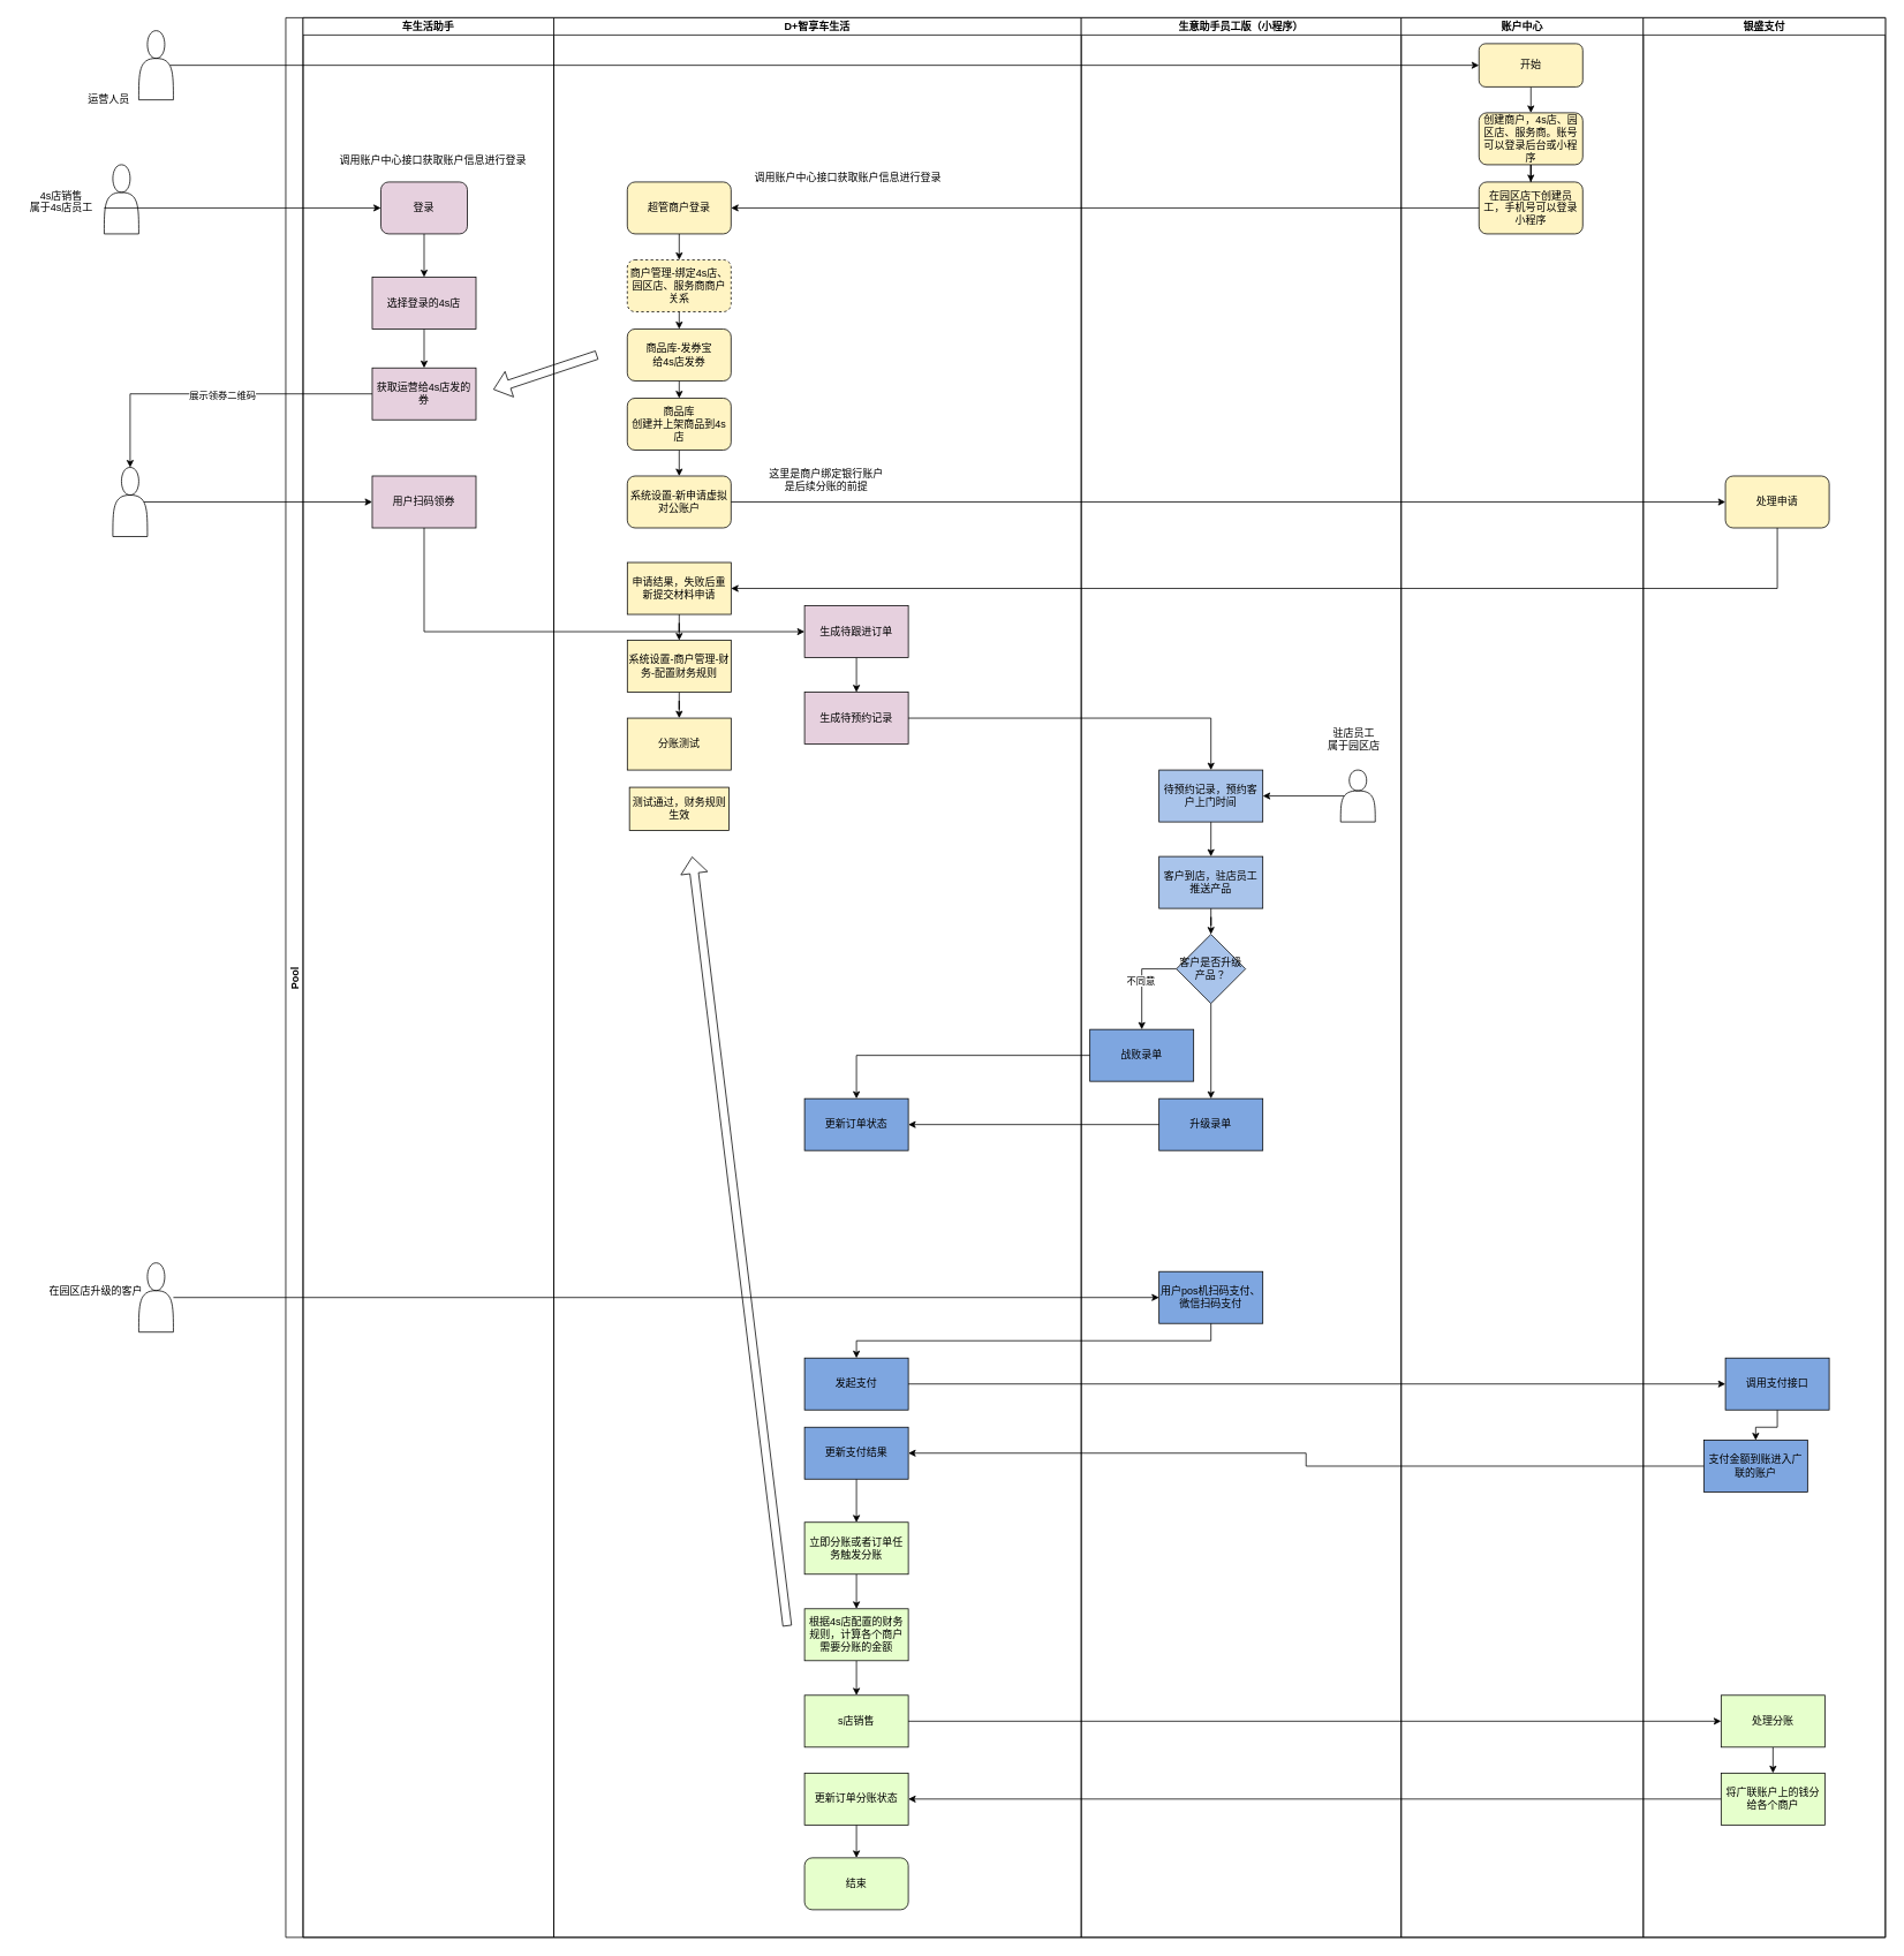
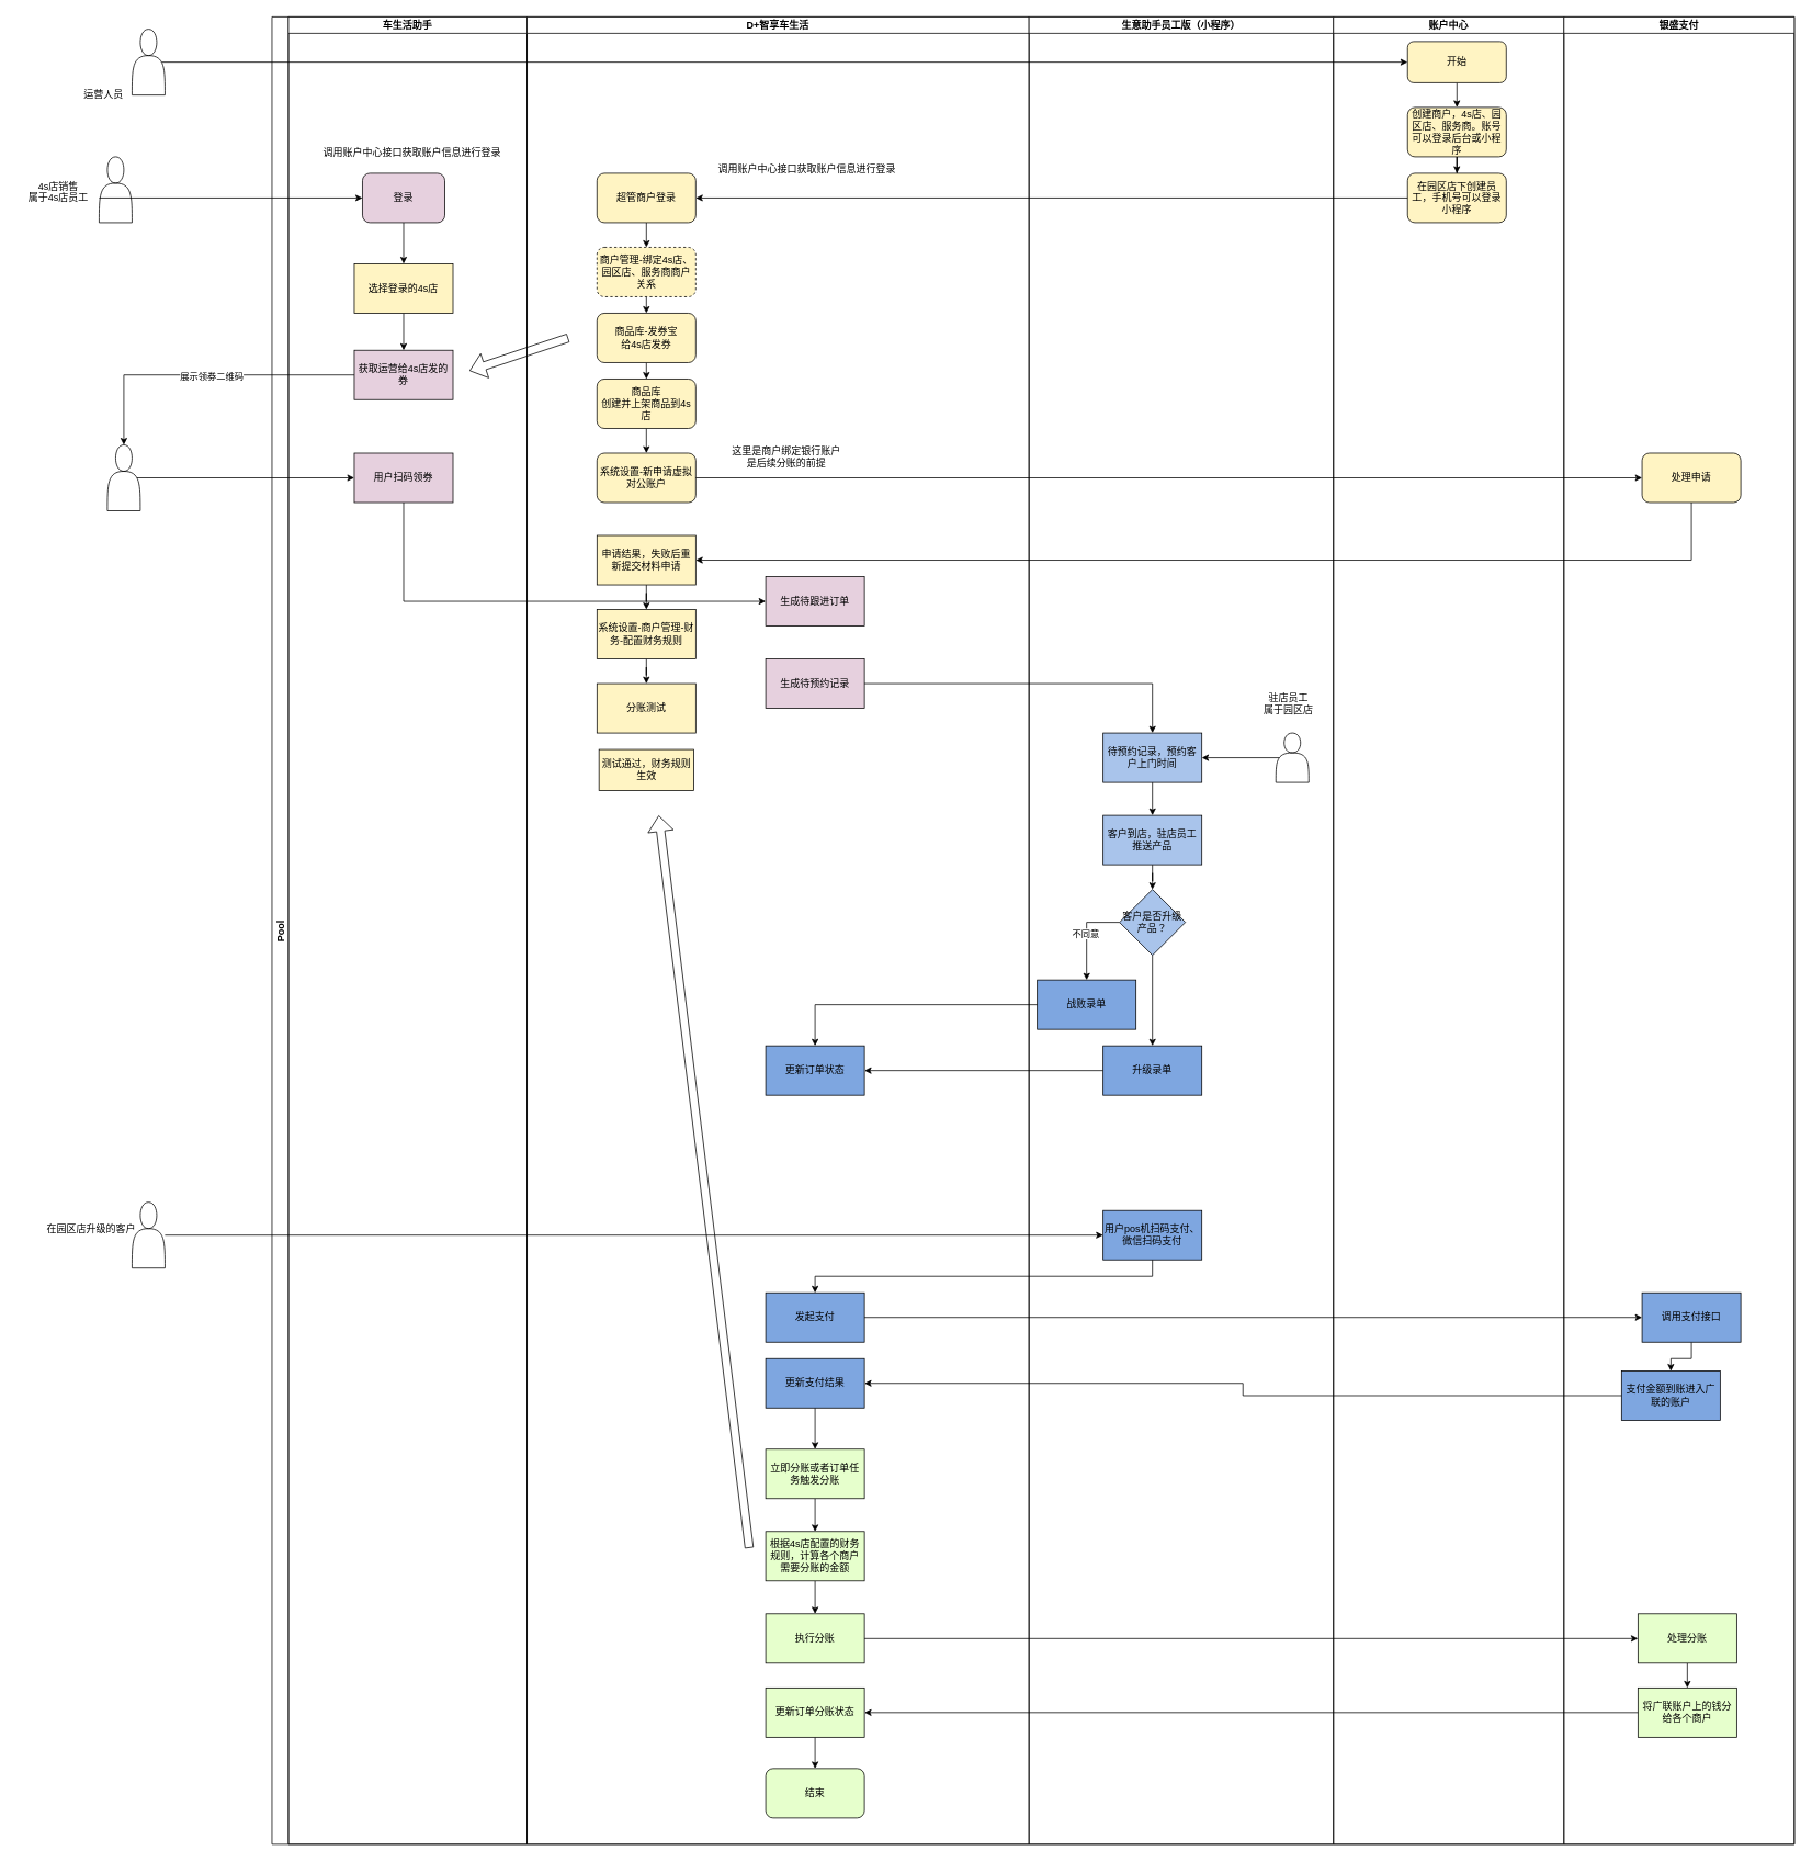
- <mxCell id="11" value="选择登录的4s店" style="rounded=0;whiteSpace=wrap;html=1;fillColor=#E6D0DE;" vertex="1" parent="3"><mxGeometry x="80" y="300" width="120" height="60" as="geometry" /></mxCell>
+ <mxCell id="11" value="选择登录的4s店" style="rounded=0;whiteSpace=wrap;html=1;fillColor=#fff4c3;" vertex="1" parent="3"><mxGeometry x="80" y="300" width="120" height="60" as="geometry" /></mxCell>
- <mxCell id="32" style="edgeStyle=orthogonalEdgeStyle;rounded=0;orthogonalLoop=1;jettySize=auto;html=1;exitX=0.5;exitY=1;exitDx=0;exitDy=0;entryX=0.5;entryY=0;entryDx=0;entryDy=0;" edge="1" parent="14" source="33" target="34"><mxGeometry relative="1" as="geometry" /></mxCell>
- <mxCell id="44" value="s店销售" style="rounded=0;whiteSpace=wrap;html=1;fillColor=#E6FFCC;" vertex="1" parent="14"><mxGeometry x="290" y="1940" width="120" height="60" as="geometry" /></mxCell>
+ <mxCell id="44" value="执行分账" style="rounded=0;whiteSpace=wrap;html=1;fillColor=#E6FFCC;" vertex="1" parent="14"><mxGeometry x="290" y="1940" width="120" height="60" as="geometry" /></mxCell>
